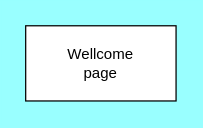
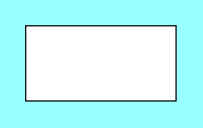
- <mxCell id="3" value="Wellcome page" style="text;html=1;strokeColor=none;fillColor=default;align=center;verticalAlign=middle;whiteSpace=wrap;rounded=0;" parent="1" vertex="1"><mxGeometry x="50" y="35" width="60" height="30" as="geometry" /></mxCell>
